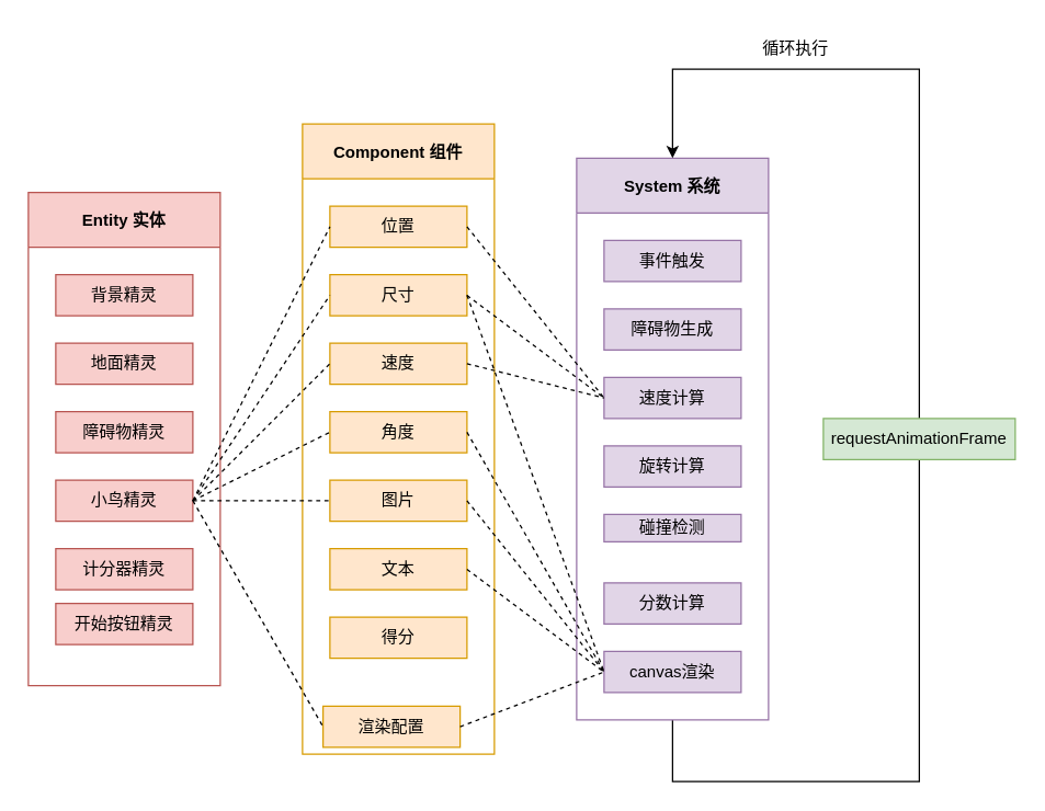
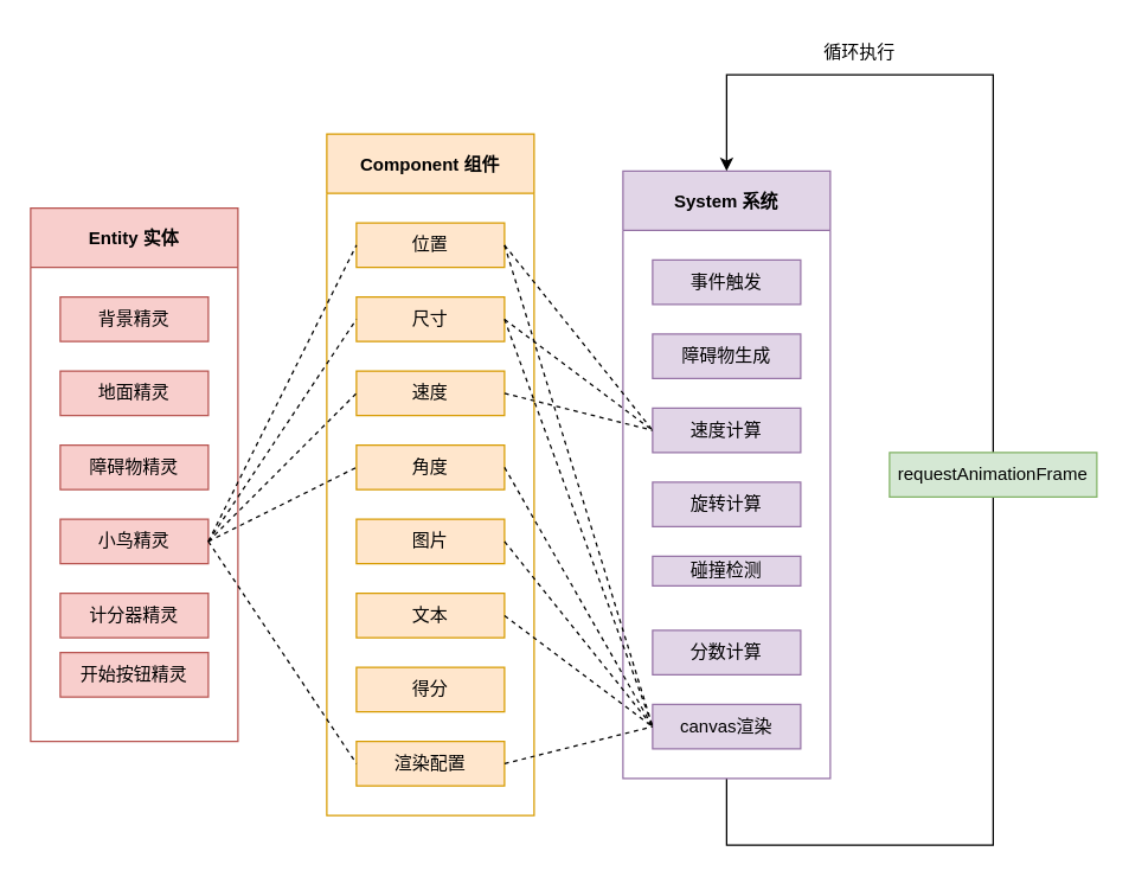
+ <mxCell id="36" style="edgeStyle=none;rounded=0;orthogonalLoop=1;jettySize=auto;html=1;exitX=1;exitY=0.5;exitDx=0;exitDy=0;entryX=0;entryY=0.5;entryDx=0;entryDy=0;dashed=1;fontSize=11;endArrow=none;endFill=0;strokeColor=#000000;strokeWidth=1;" parent="1" source="10" target="26" edge="1"><mxGeometry relative="1" as="geometry" /></mxCell>
- <mxCell id="29" style="rounded=0;orthogonalLoop=1;jettySize=auto;html=1;exitX=1;exitY=0.5;exitDx=0;exitDy=0;entryX=0;entryY=0.5;entryDx=0;entryDy=0;fontSize=11;endArrow=none;endFill=0;strokeColor=#000000;strokeWidth=1;dashed=1;" parent="1" source="6" target="14" edge="1"><mxGeometry relative="1" as="geometry" /></mxCell>
- <mxCell id="17" value="渲染配置" style="rounded=0;whiteSpace=wrap;html=1;sketch=0;fillColor=#ffe6cc;strokeColor=#d79b00;" parent="9" vertex="1"><mxGeometry x="15" y="425" width="100" height="30" as="geometry" /></mxCell>
+ <mxCell id="17" value="渲染配置" style="rounded=0;whiteSpace=wrap;html=1;sketch=0;fillColor=#ffe6cc;strokeColor=#d79b00;" parent="9" vertex="1"><mxGeometry x="20" y="410" width="100" height="30" as="geometry" /></mxCell>
